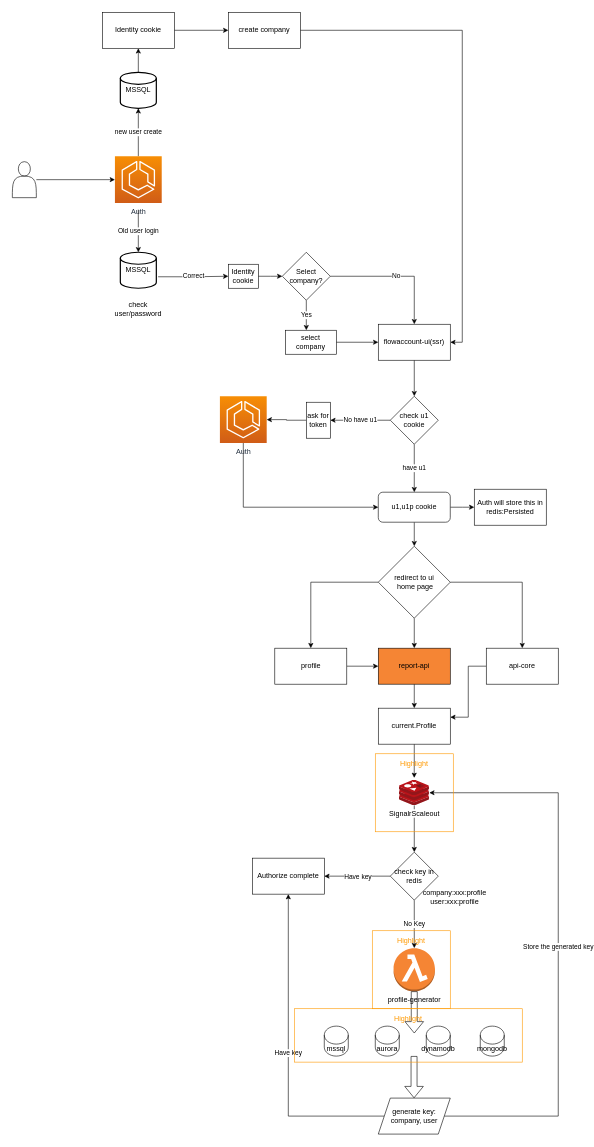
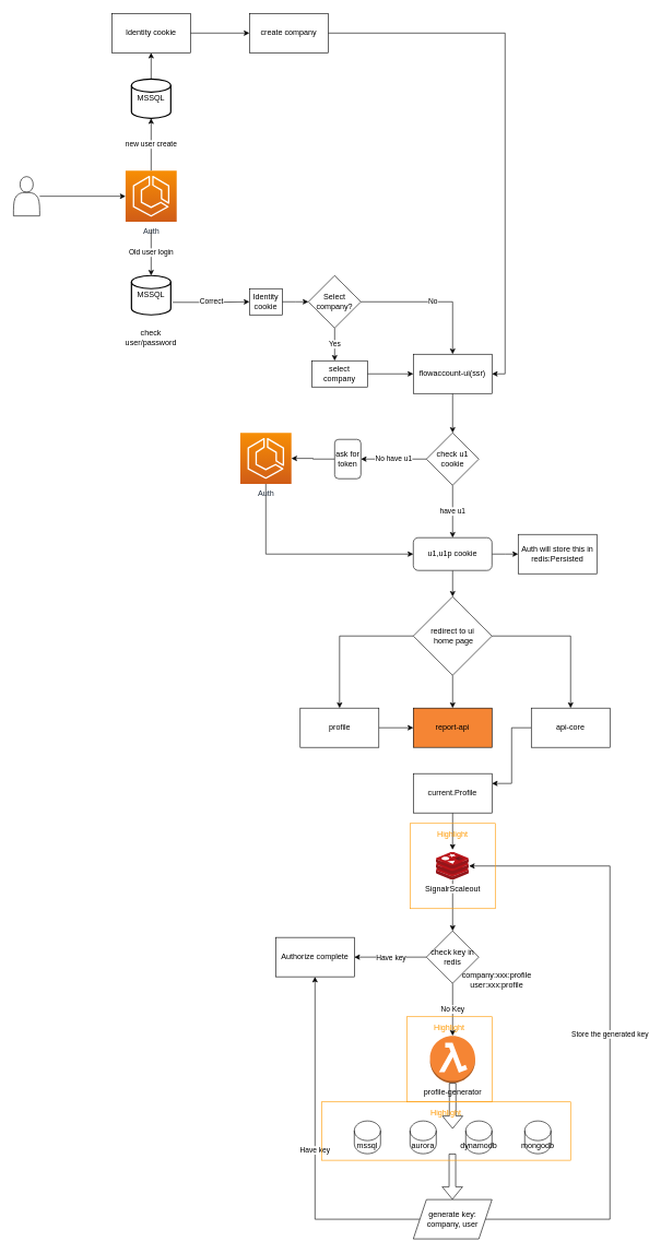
- <mxCell id="27" value="ask for token" style="rounded=0;whiteSpace=wrap;html=1;" vertex="1" parent="1"><mxGeometry x="510" y="670" width="40" height="60" as="geometry" /></mxCell>
+ <mxCell id="27" value="ask for token" style="whiteSpace=wrap;html=1;rounded=1;" vertex="1" parent="1"><mxGeometry x="510" y="670" width="40" height="60" as="geometry" /></mxCell>
- <mxCell id="41" style="edgeStyle=orthogonalEdgeStyle;rounded=0;orthogonalLoop=1;jettySize=auto;html=1;entryX=0.5;entryY=0;entryDx=0;entryDy=0;" edge="1" parent="1" source="42" target="44"><mxGeometry relative="1" as="geometry" /></mxCell>
